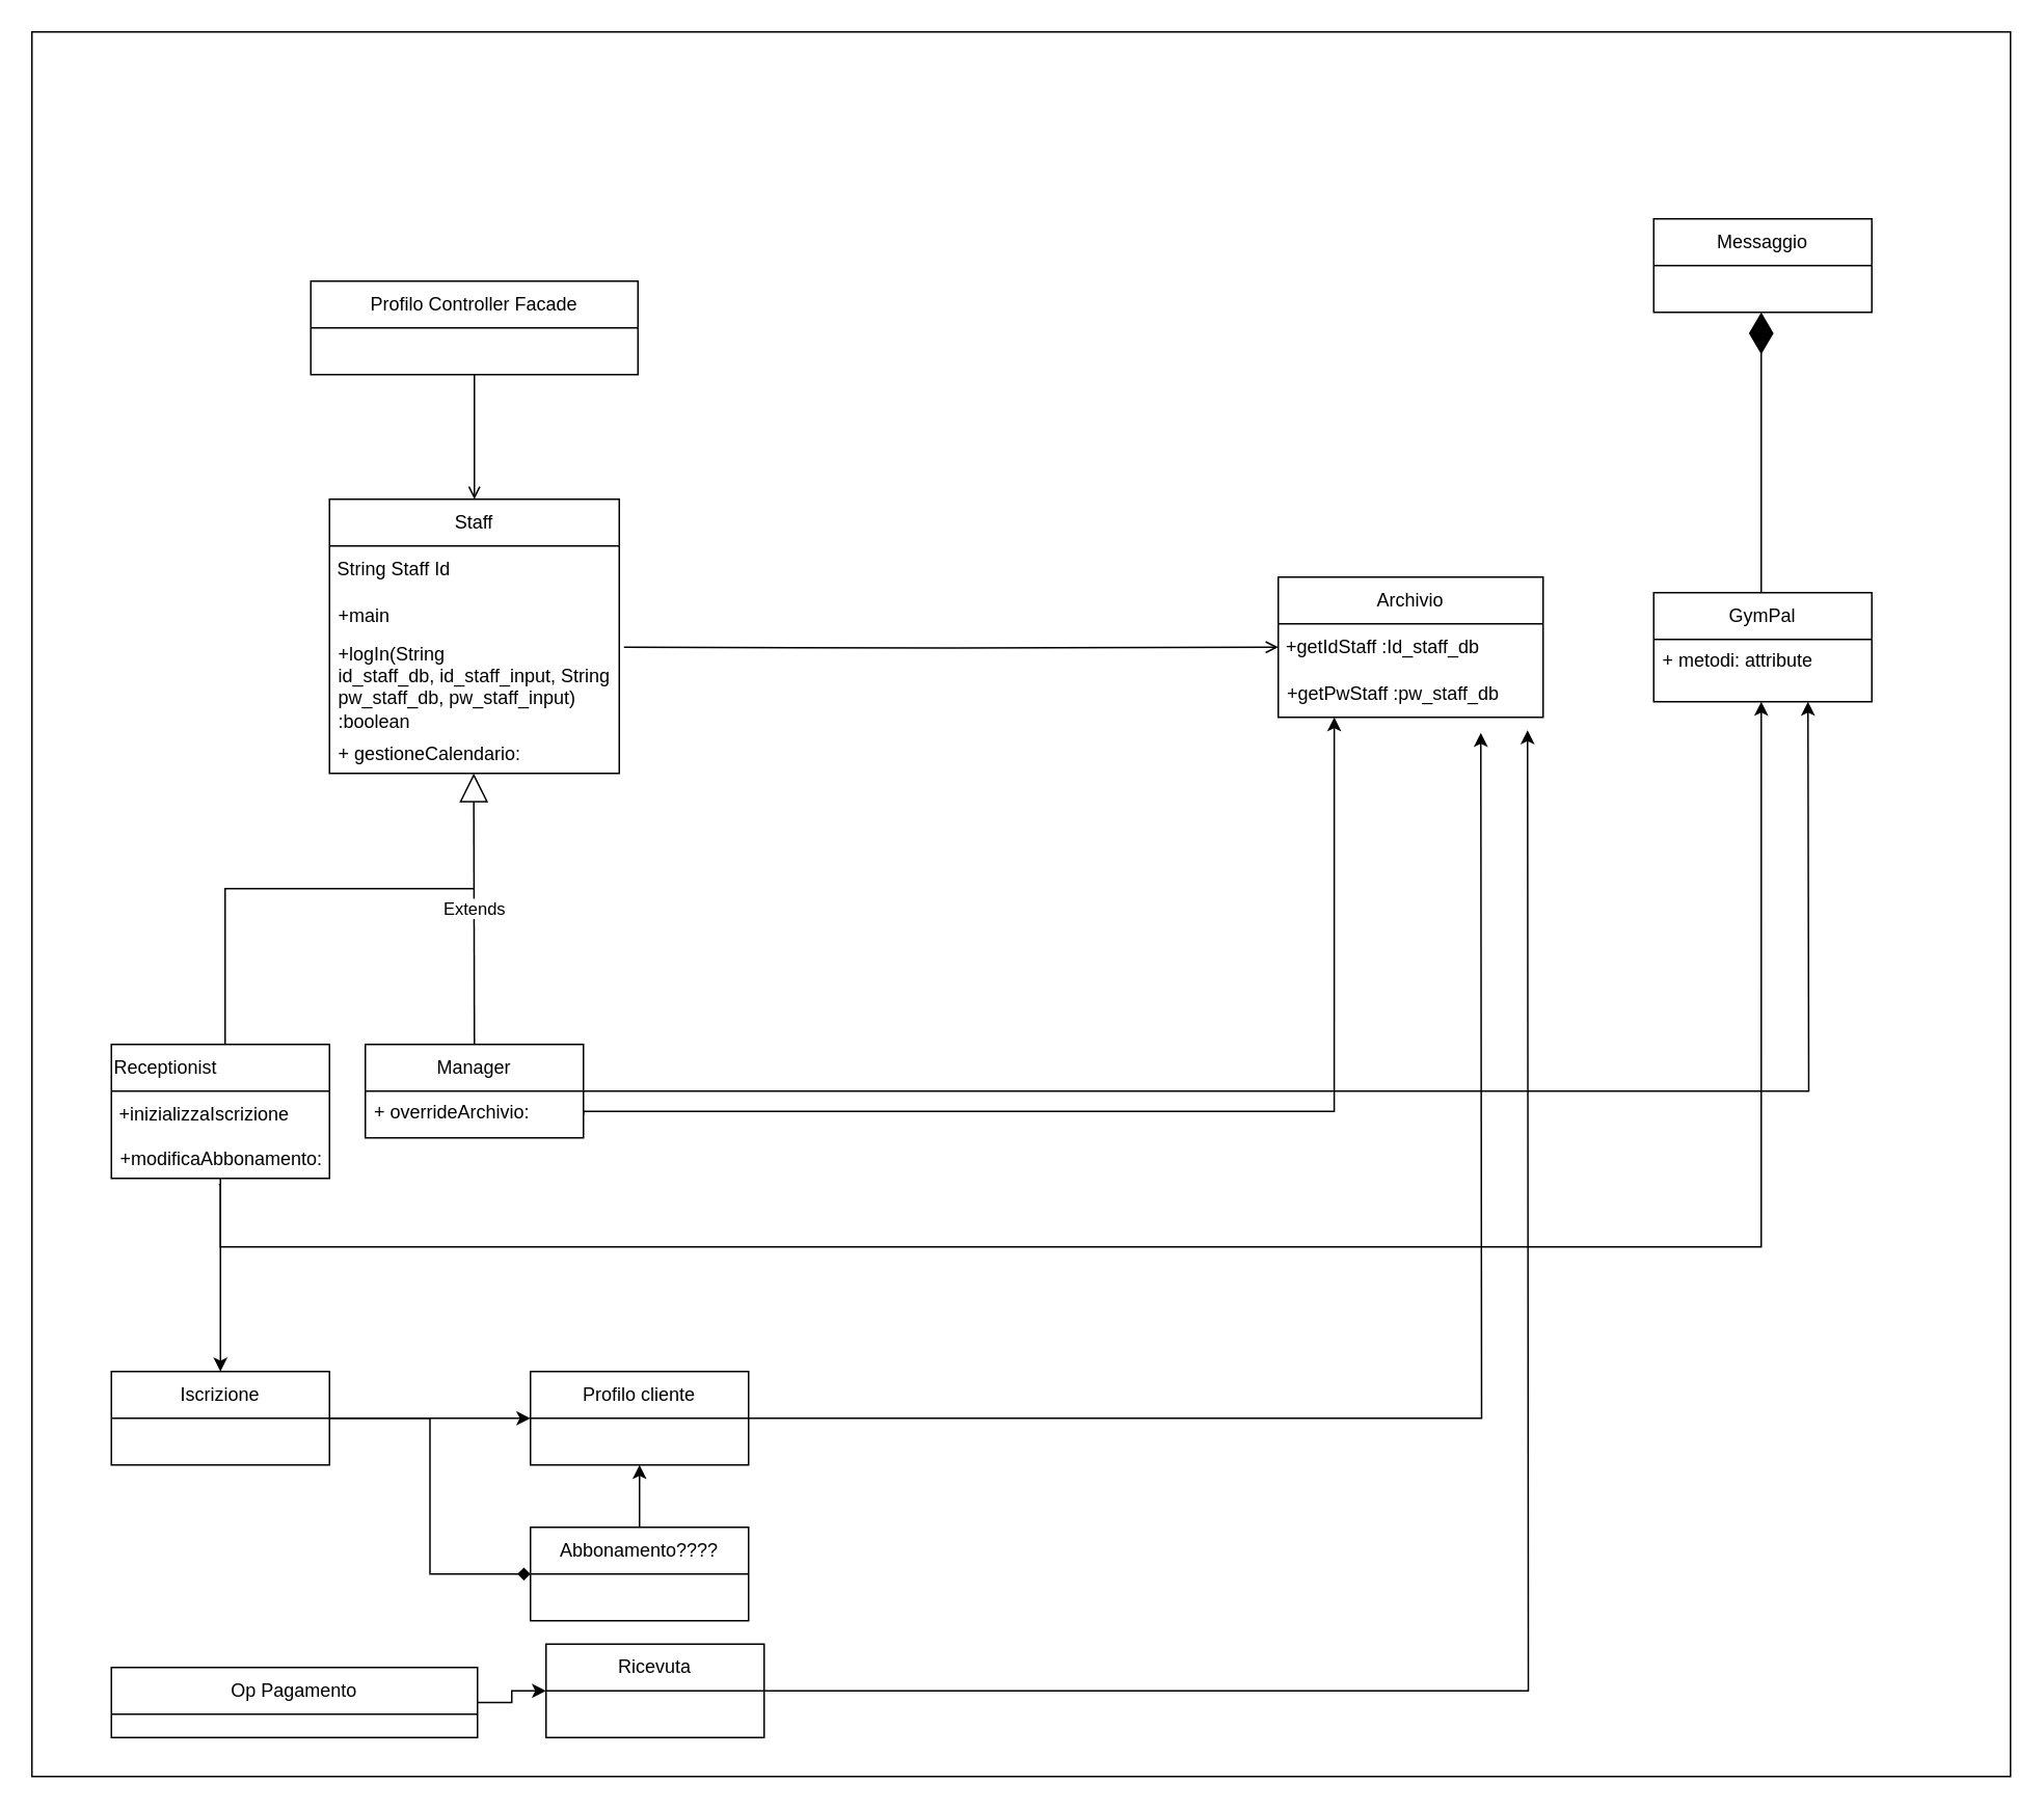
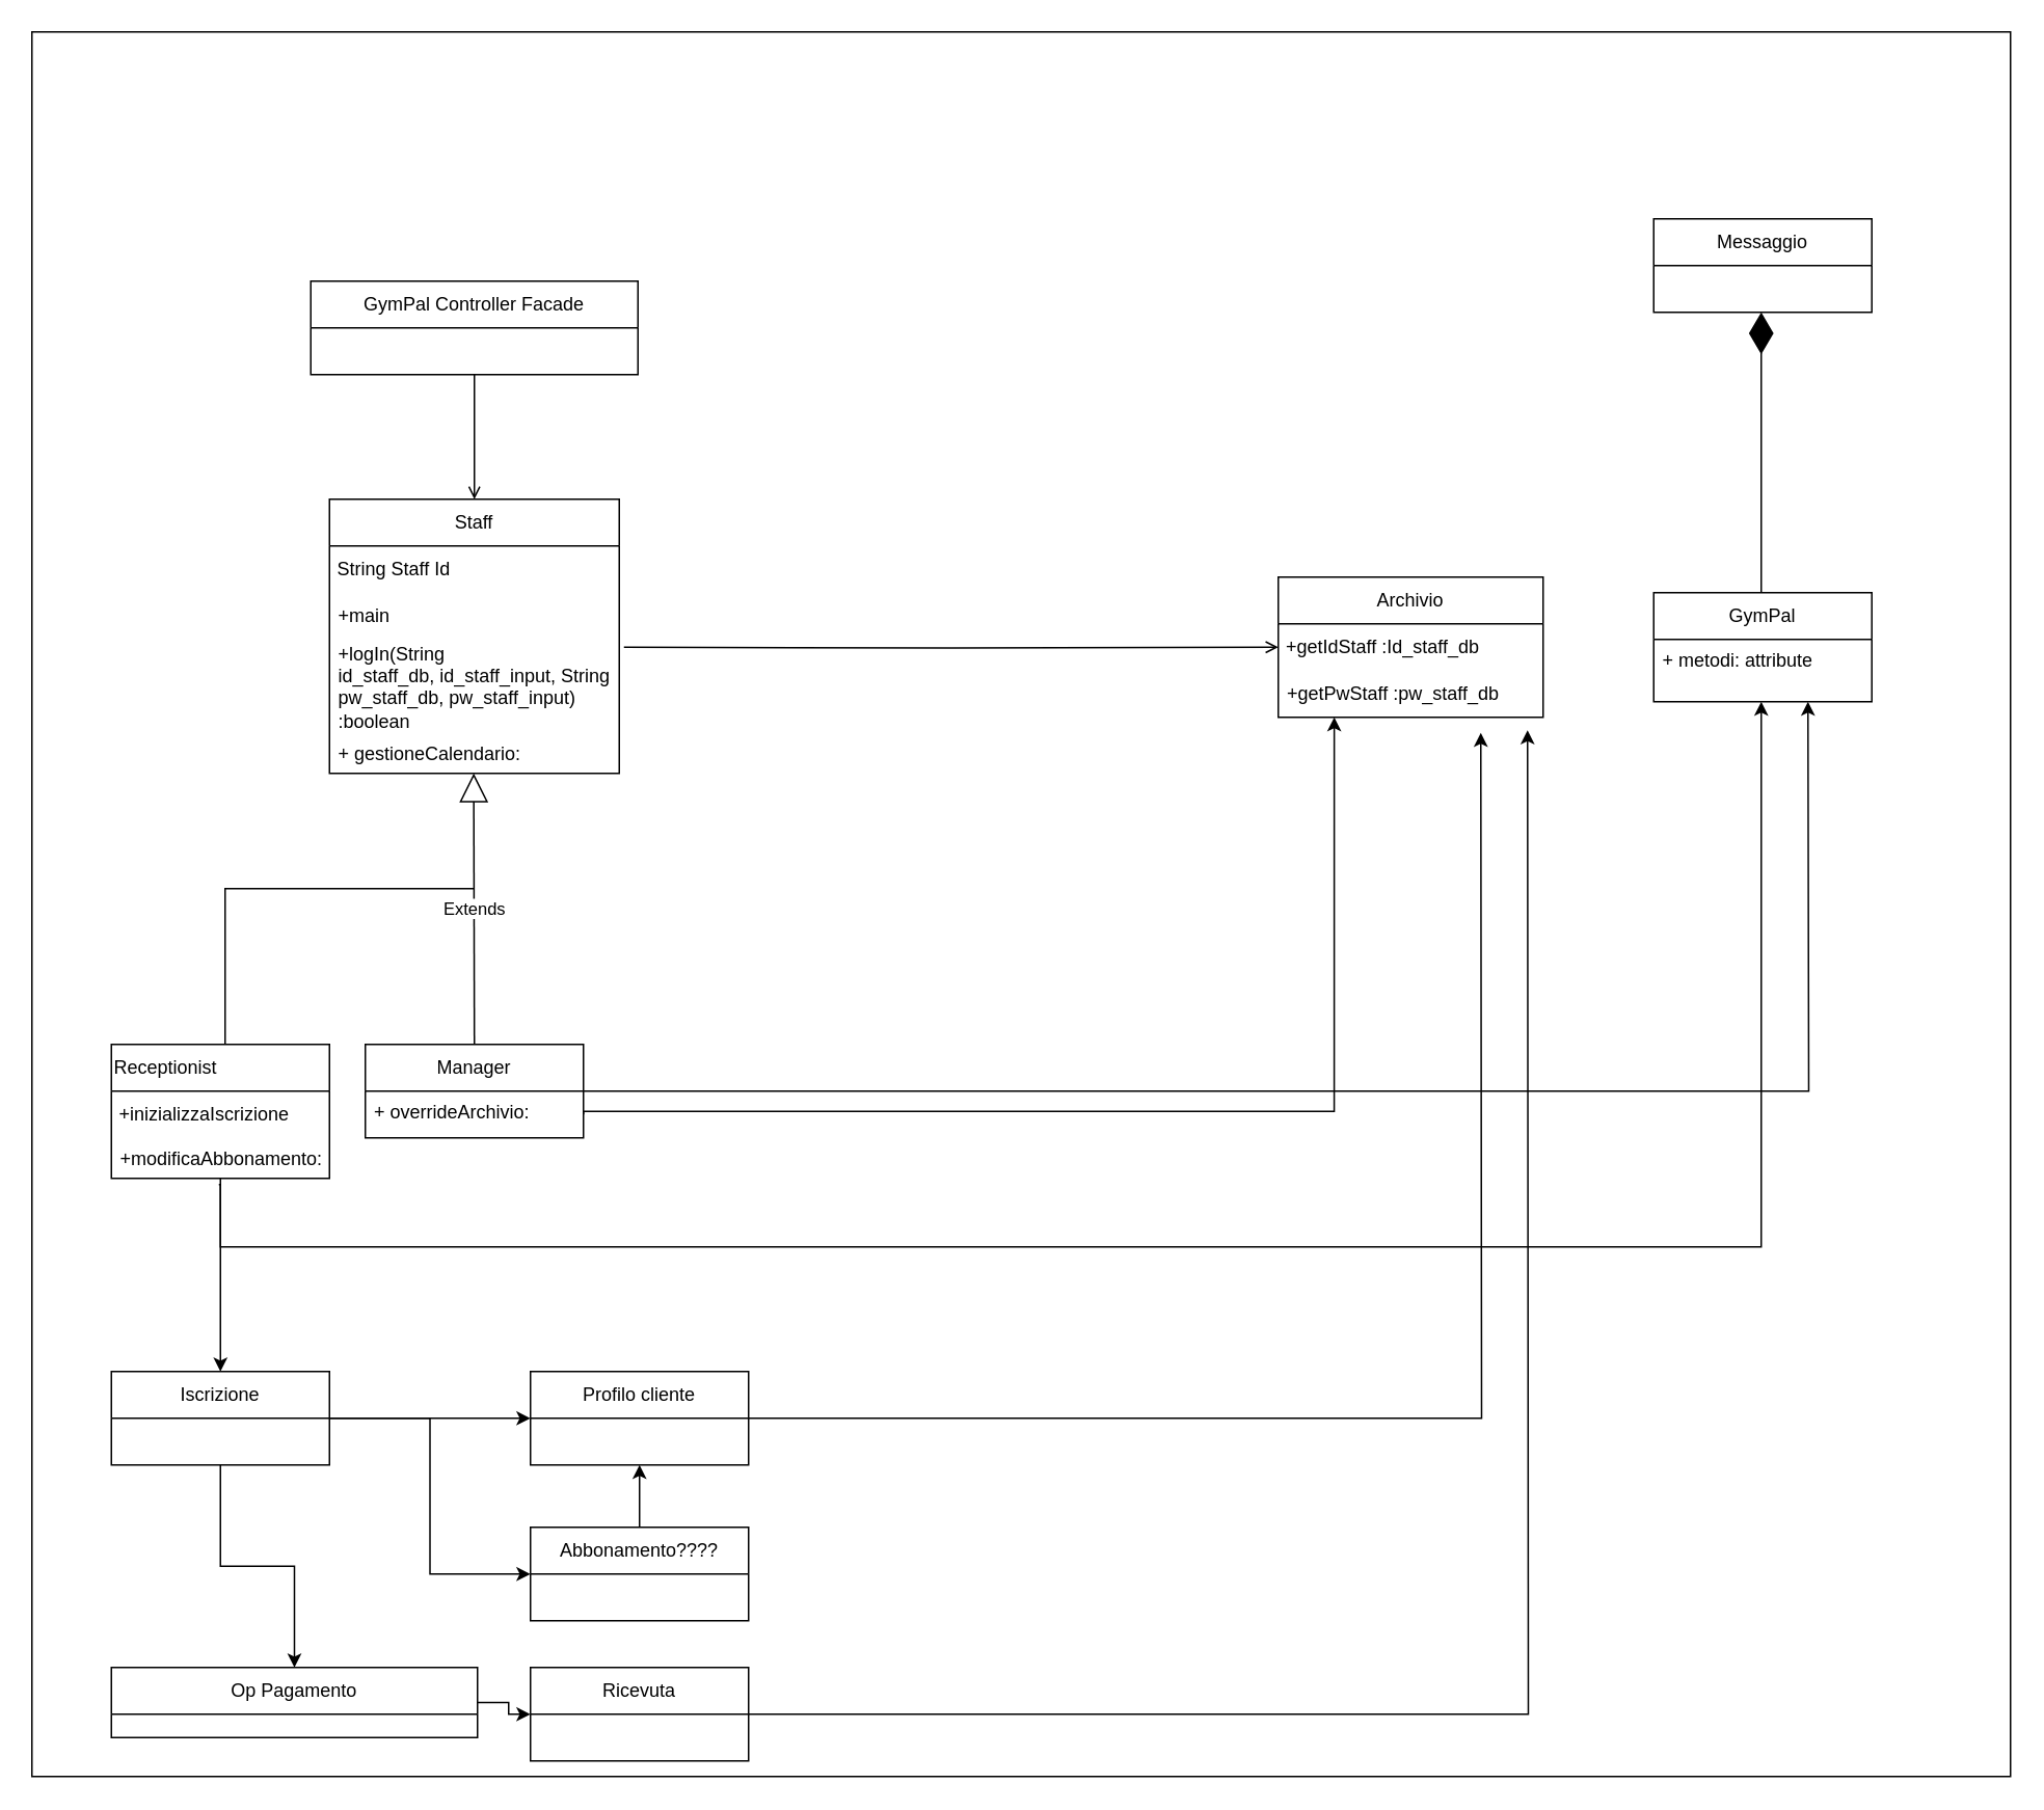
- <mxCell id="4" value="Profilo Controller Facade" style="swimlane;fontStyle=0;childLayout=stackLayout;horizontal=1;startSize=30;horizontalStack=0;resizeParent=1;resizeParentMax=0;resizeLast=0;collapsible=1;marginBottom=0;whiteSpace=wrap;html=1;" parent="1" vertex="1"><mxGeometry x="199" y="180" width="210" height="60" as="geometry" /></mxCell>
+ <mxCell id="4" value="GymPal Controller Facade" style="swimlane;fontStyle=0;childLayout=stackLayout;horizontal=1;startSize=30;horizontalStack=0;resizeParent=1;resizeParentMax=0;resizeLast=0;collapsible=1;marginBottom=0;whiteSpace=wrap;html=1;" parent="1" vertex="1"><mxGeometry x="199" y="180" width="210" height="60" as="geometry" /></mxCell>
+ <mxCell id="28" style="edgeStyle=orthogonalEdgeStyle;rounded=0;orthogonalLoop=1;jettySize=auto;html=1;entryX=0.5;entryY=0;entryDx=0;entryDy=0;" parent="1" source="29" target="38" edge="1"><mxGeometry relative="1" as="geometry" /></mxCell>
- <mxCell id="27" style="edgeStyle=orthogonalEdgeStyle;rounded=0;orthogonalLoop=1;jettySize=auto;html=1;entryX=0;entryY=0.5;entryDx=0;entryDy=0;endArrow=diamond;" parent="1" source="29" target="31" edge="1"><mxGeometry relative="1" as="geometry"><mxPoint x="270" y="1020" as="targetPoint" /></mxGeometry></mxCell>
+ <mxCell id="27" style="edgeStyle=orthogonalEdgeStyle;rounded=0;orthogonalLoop=1;jettySize=auto;html=1;entryX=0;entryY=0.5;entryDx=0;entryDy=0;" parent="1" source="29" target="31" edge="1"><mxGeometry relative="1" as="geometry"><mxPoint x="270" y="1020" as="targetPoint" /></mxGeometry></mxCell>
- <mxCell id="40" value="Ricevuta" style="swimlane;fontStyle=0;childLayout=stackLayout;horizontal=1;startSize=30;horizontalStack=0;resizeParent=1;resizeParentMax=0;resizeLast=0;collapsible=1;marginBottom=0;whiteSpace=wrap;html=1;" parent="1" vertex="1"><mxGeometry x="350" y="1055" width="140" height="60" as="geometry" /></mxCell>
+ <mxCell id="40" value="Ricevuta" style="swimlane;fontStyle=0;childLayout=stackLayout;horizontal=1;startSize=30;horizontalStack=0;resizeParent=1;resizeParentMax=0;resizeLast=0;collapsible=1;marginBottom=0;whiteSpace=wrap;html=1;" parent="1" vertex="1"><mxGeometry x="340" y="1070" width="140" height="60" as="geometry" /></mxCell>
